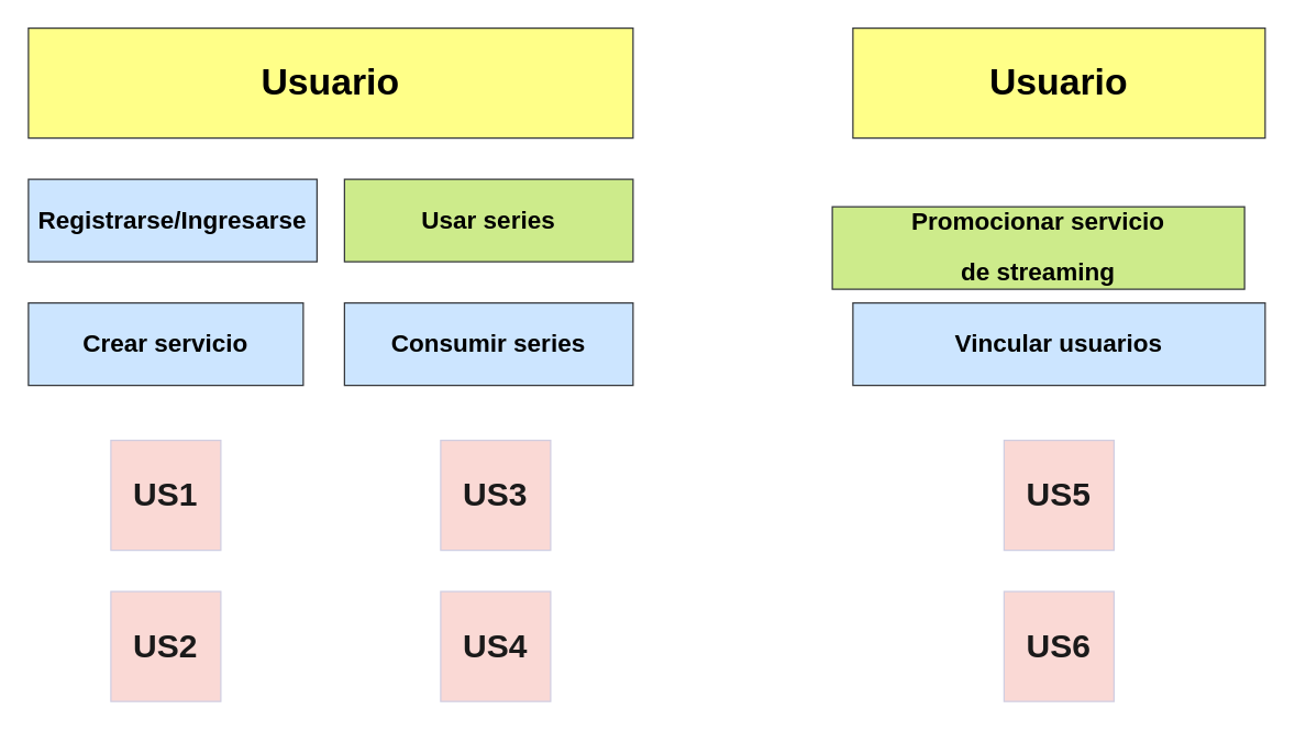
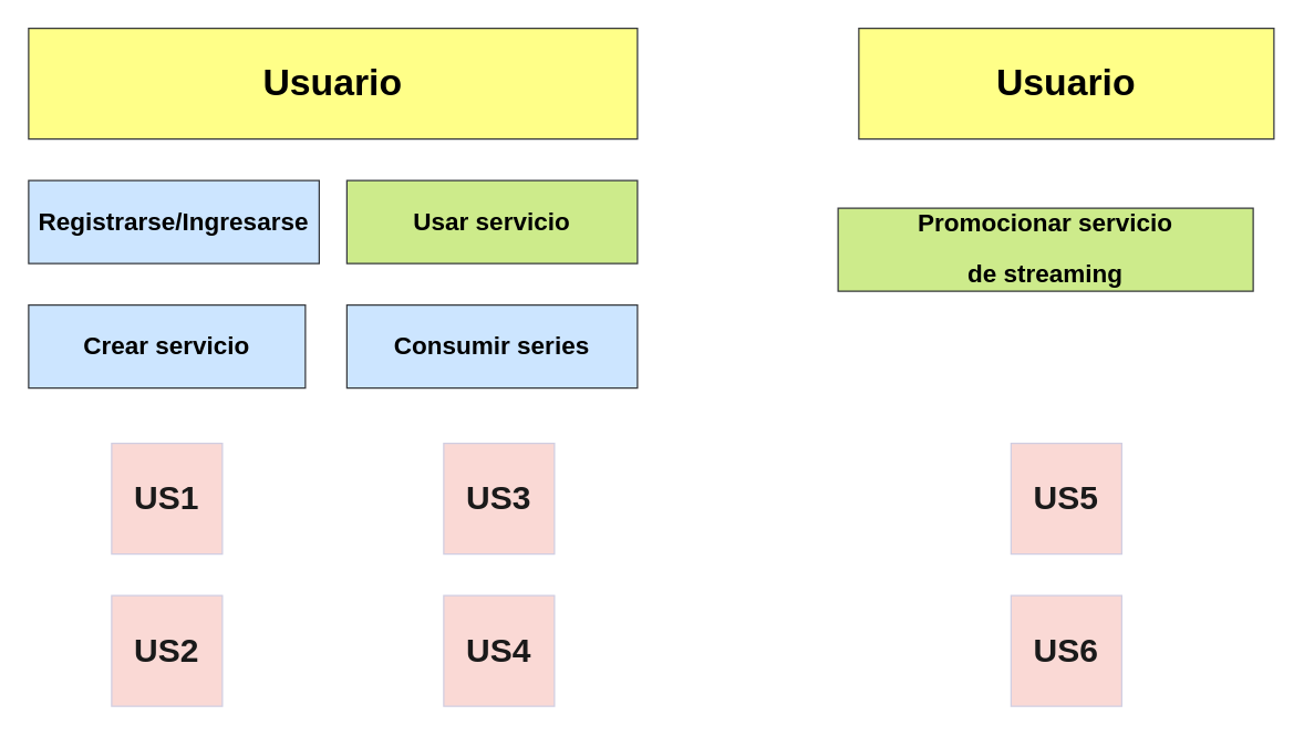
- <mxCell id="5" value="&lt;h2&gt;Usar series&lt;/h2&gt;" style="rounded=0;whiteSpace=wrap;html=1;strokeColor=#36393d;fillColor=#cdeb8b;" vertex="1" parent="1"><mxGeometry x="250" y="130" width="210" height="60" as="geometry" /></mxCell>
+ <mxCell id="5" value="&lt;h2&gt;Usar servicio&lt;/h2&gt;" style="rounded=0;whiteSpace=wrap;html=1;strokeColor=#36393d;fillColor=#cdeb8b;" vertex="1" parent="1"><mxGeometry x="250" y="130" width="210" height="60" as="geometry" /></mxCell>
- <mxCell id="9" value="&lt;h2&gt;Vincular usuarios&lt;/h2&gt;" style="rounded=0;whiteSpace=wrap;html=1;strokeColor=#36393d;fillColor=#cce5ff;" vertex="1" parent="1"><mxGeometry x="620" y="220" width="300" height="60" as="geometry" /></mxCell>
